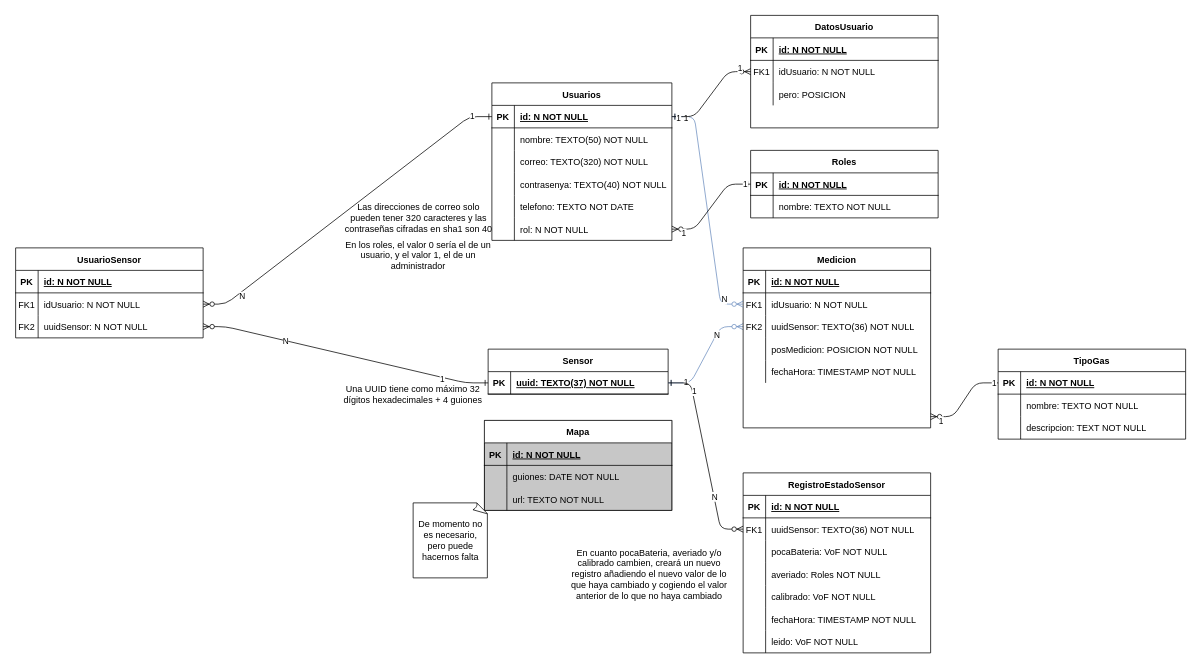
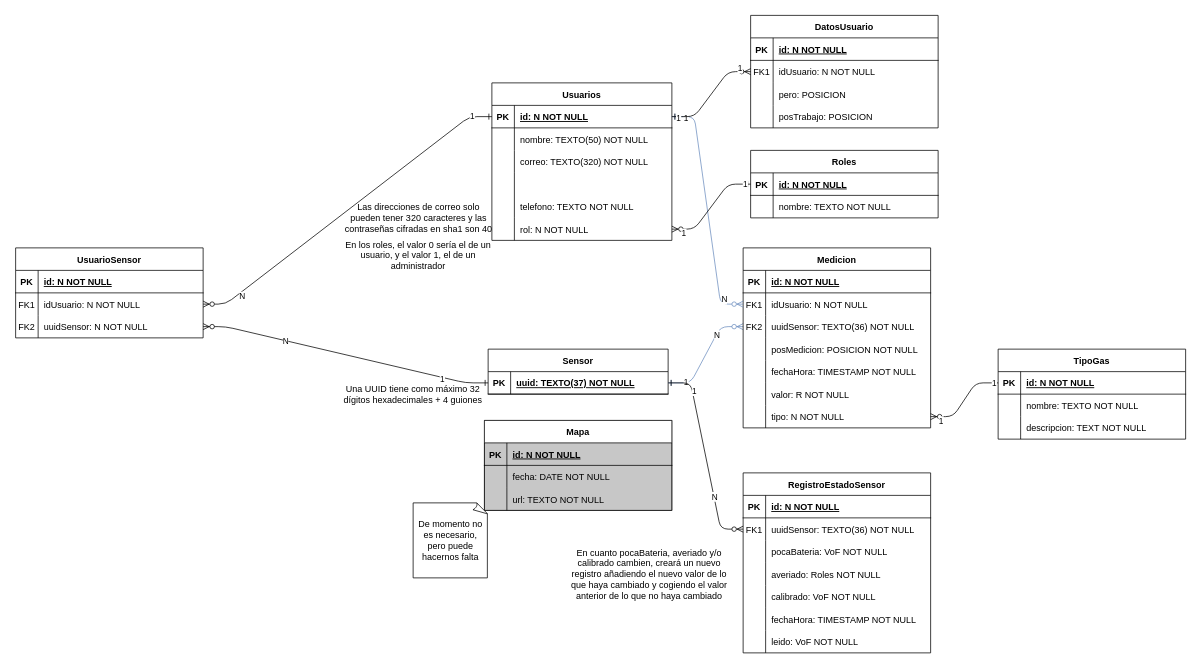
+ <mxCell id="125" value="posTrabajo: POSICION" style="shape=partialRectangle;connectable=0;fillColor=none;top=0;left=0;bottom=0;right=0;align=left;spacingLeft=6;overflow=hidden;" vertex="1" parent="123"><mxGeometry x="30" width="220" height="30" as="geometry"><mxRectangle width="220" height="30" as="alternateBounds" /></mxGeometry></mxCell>
- <mxCell id="14" value="contrasenya: TEXTO(40) NOT NULL" style="shape=partialRectangle;overflow=hidden;connectable=0;fillColor=none;top=0;left=0;bottom=0;right=0;align=left;spacingLeft=6;" parent="12" vertex="1"><mxGeometry x="30" width="210" height="30" as="geometry"><mxRectangle width="210" height="30" as="alternateBounds" /></mxGeometry></mxCell>
- <mxCell id="17" value="telefono: TEXTO NOT DATE" style="shape=partialRectangle;overflow=hidden;connectable=0;fillColor=none;top=0;left=0;bottom=0;right=0;align=left;spacingLeft=6;" parent="15" vertex="1"><mxGeometry x="30" width="210" height="30" as="geometry"><mxRectangle width="210" height="30" as="alternateBounds" /></mxGeometry></mxCell>
+ <mxCell id="17" value="telefono: TEXTO NOT NULL" style="shape=partialRectangle;overflow=hidden;connectable=0;fillColor=none;top=0;left=0;bottom=0;right=0;align=left;spacingLeft=6;" parent="15" vertex="1"><mxGeometry x="30" width="210" height="30" as="geometry"><mxRectangle width="210" height="30" as="alternateBounds" /></mxGeometry></mxCell>
+ <mxCell id="50" value="valor: R NOT NULL" style="shape=partialRectangle;connectable=0;fillColor=none;top=0;left=0;bottom=0;right=0;align=left;spacingLeft=6;overflow=hidden;" parent="48" vertex="1"><mxGeometry x="30" width="220" height="30" as="geometry"><mxRectangle width="220" height="30" as="alternateBounds" /></mxGeometry></mxCell>
+ <mxCell id="53" value="tipo: N NOT NULL" style="shape=partialRectangle;connectable=0;fillColor=none;top=0;left=0;bottom=0;right=0;align=left;spacingLeft=6;overflow=hidden;" parent="51" vertex="1"><mxGeometry x="30" width="220" height="30" as="geometry"><mxRectangle width="220" height="30" as="alternateBounds" /></mxGeometry></mxCell>
- <mxCell id="108" value="guiones: DATE NOT NULL" style="shape=partialRectangle;connectable=0;fillColor=none;top=0;left=0;bottom=0;right=0;align=left;spacingLeft=6;overflow=hidden;" parent="106" vertex="1"><mxGeometry x="30" width="220" height="30" as="geometry"><mxRectangle width="220" height="30" as="alternateBounds" /></mxGeometry></mxCell>
+ <mxCell id="108" value="fecha: DATE NOT NULL" style="shape=partialRectangle;connectable=0;fillColor=none;top=0;left=0;bottom=0;right=0;align=left;spacingLeft=6;overflow=hidden;" parent="106" vertex="1"><mxGeometry x="30" width="220" height="30" as="geometry"><mxRectangle width="220" height="30" as="alternateBounds" /></mxGeometry></mxCell>
